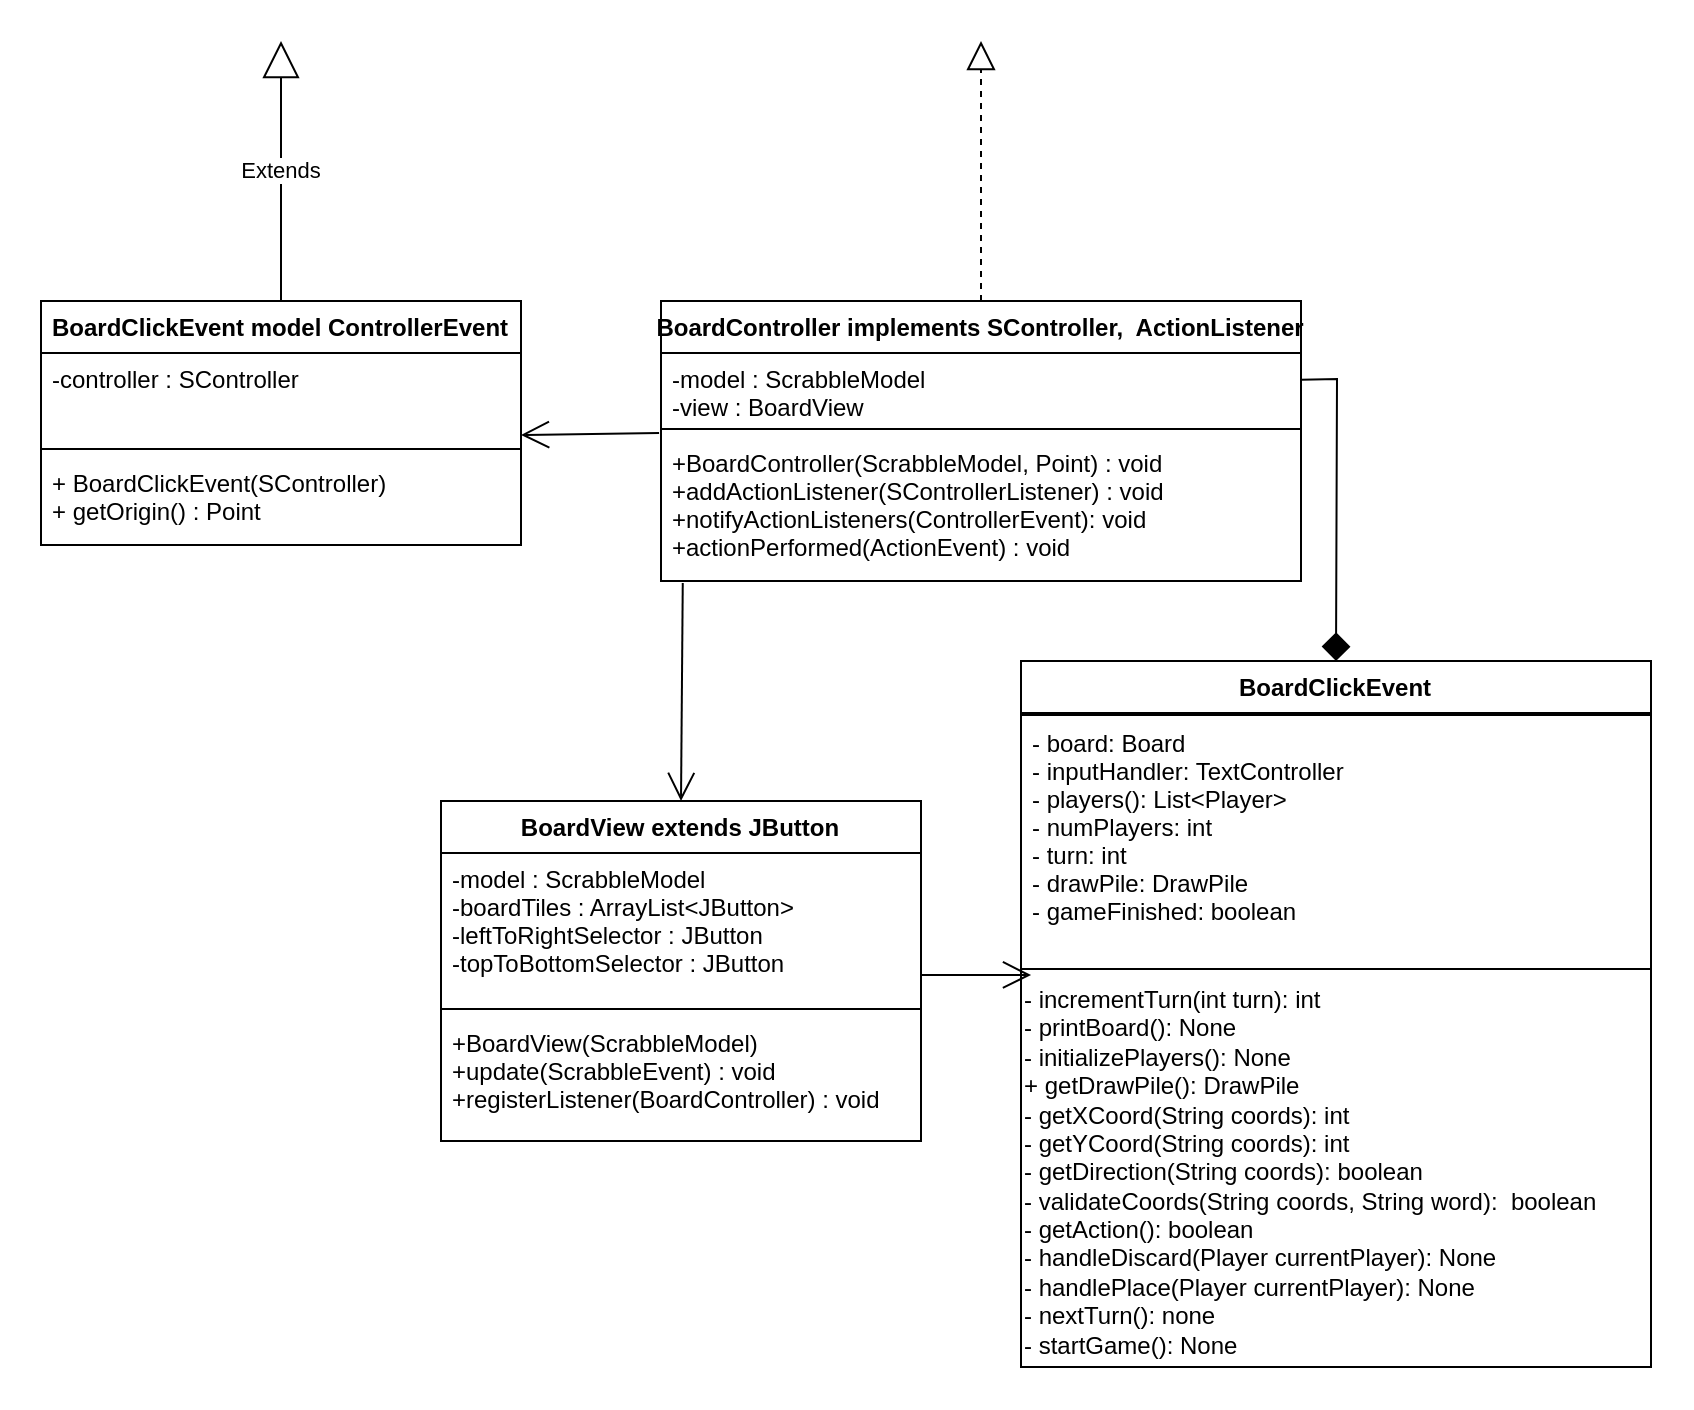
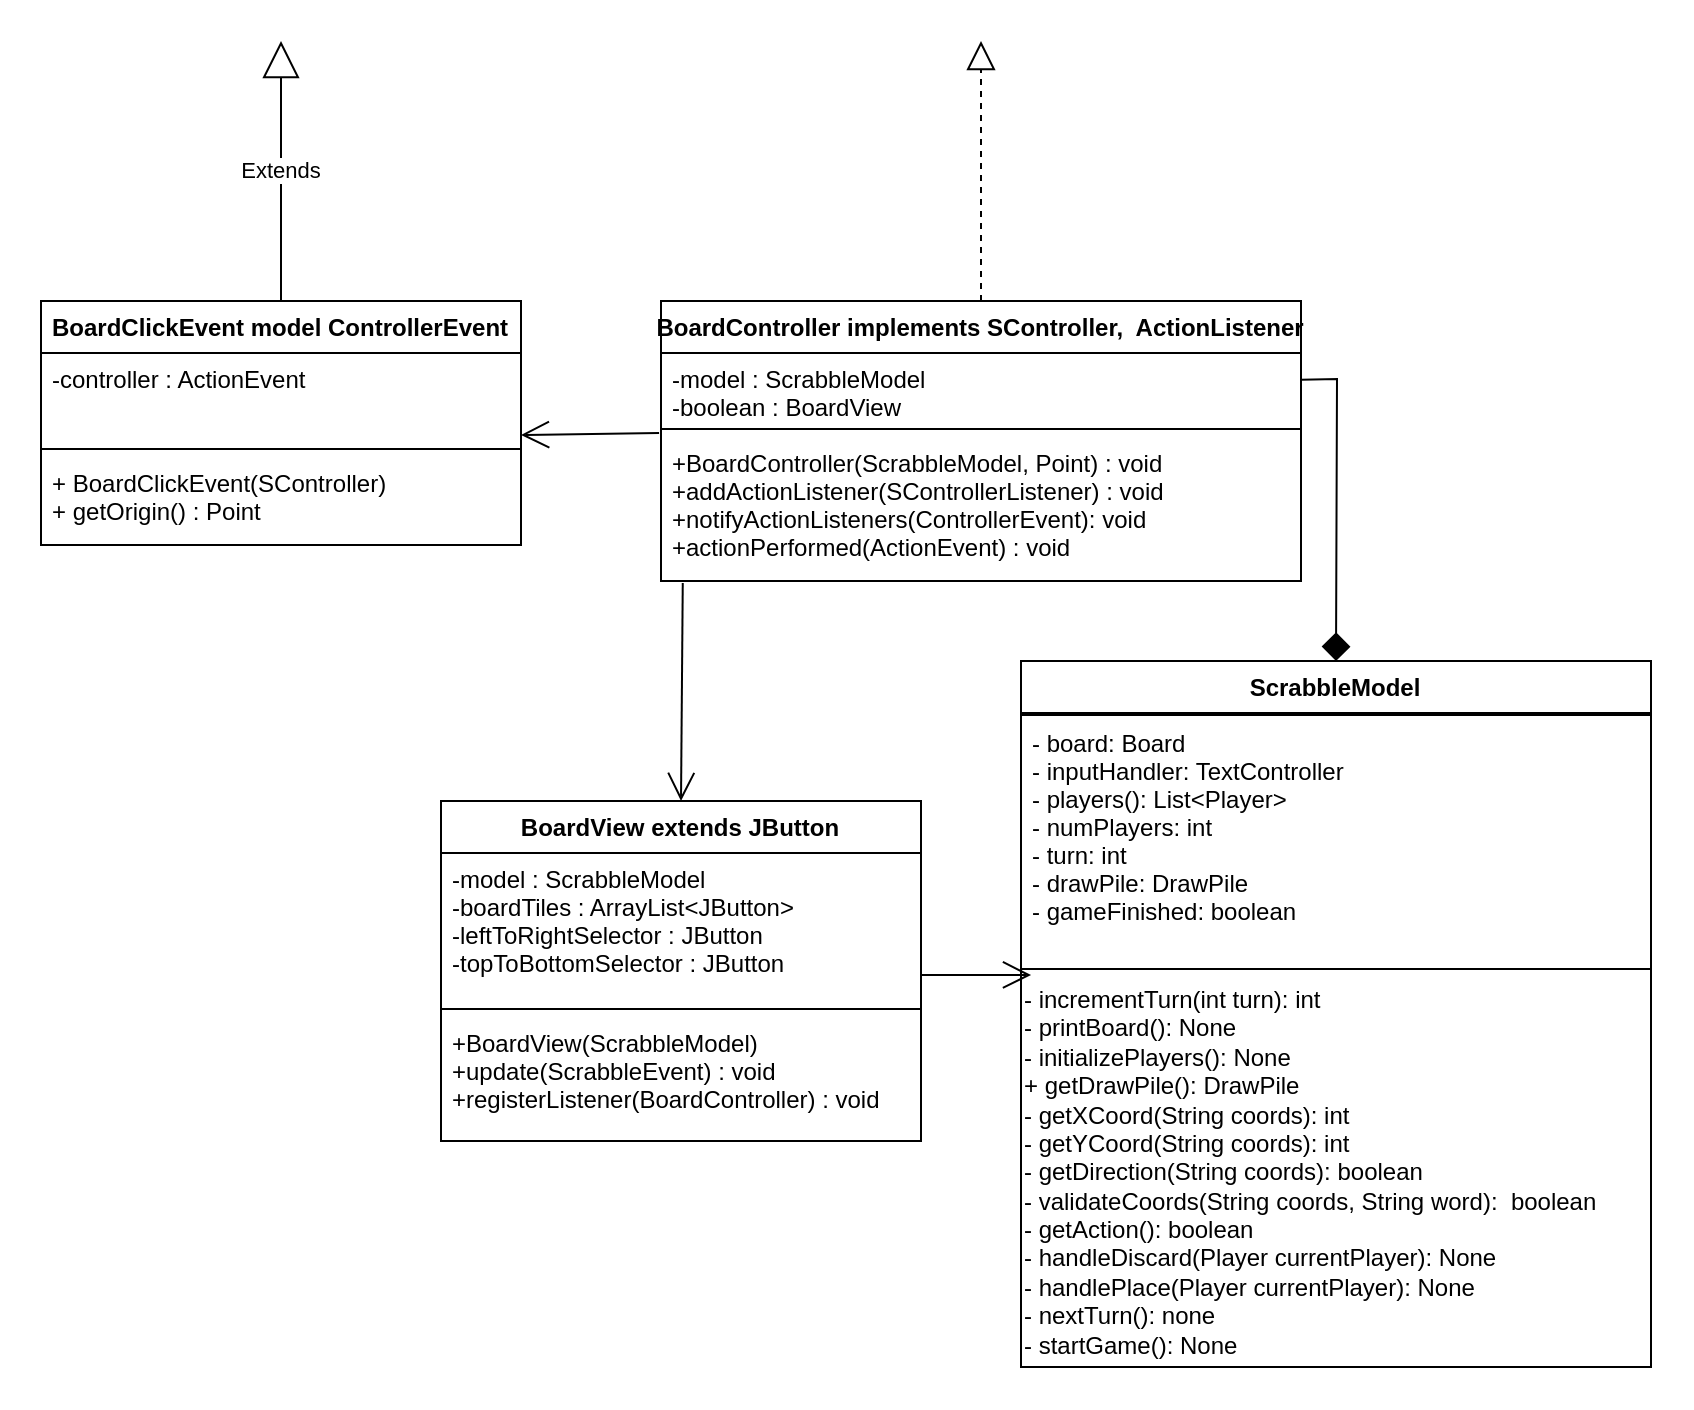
- <mxCell id="20" value="-controller : SController &#10;" style="text;strokeColor=none;fillColor=none;align=left;verticalAlign=top;spacingLeft=4;spacingRight=4;overflow=hidden;rotatable=0;points=[[0,0.5],[1,0.5]];portConstraint=eastwest;" vertex="1" parent="19"><mxGeometry y="26" width="240" height="44" as="geometry" /></mxCell>
+ <mxCell id="20" value="-controller : ActionEvent &#10;" style="text;strokeColor=none;fillColor=none;align=left;verticalAlign=top;spacingLeft=4;spacingRight=4;overflow=hidden;rotatable=0;points=[[0,0.5],[1,0.5]];portConstraint=eastwest;" vertex="1" parent="19"><mxGeometry y="26" width="240" height="44" as="geometry" /></mxCell>
- <mxCell id="3" value="-model : ScrabbleModel&#10;-view : BoardView" style="text;strokeColor=none;fillColor=none;align=left;verticalAlign=top;spacingLeft=4;spacingRight=4;overflow=hidden;rotatable=0;points=[[0,0.5],[1,0.5]];portConstraint=eastwest;" parent="2" vertex="1"><mxGeometry y="26" width="320" height="34" as="geometry" /></mxCell>
+ <mxCell id="3" value="-model : ScrabbleModel&#10;-boolean : BoardView" style="text;strokeColor=none;fillColor=none;align=left;verticalAlign=top;spacingLeft=4;spacingRight=4;overflow=hidden;rotatable=0;points=[[0,0.5],[1,0.5]];portConstraint=eastwest;" parent="2" vertex="1"><mxGeometry y="26" width="320" height="34" as="geometry" /></mxCell>
- <mxCell id="12" value="BoardClickEvent" style="swimlane;fontStyle=1;align=center;verticalAlign=top;childLayout=stackLayout;horizontal=1;startSize=26;horizontalStack=0;resizeParent=1;resizeParentMax=0;resizeLast=0;collapsible=1;marginBottom=0;" parent="1" vertex="1"><mxGeometry x="510" y="330" width="315" height="353" as="geometry" /></mxCell>
+ <mxCell id="12" value="ScrabbleModel" style="swimlane;fontStyle=1;align=center;verticalAlign=top;childLayout=stackLayout;horizontal=1;startSize=26;horizontalStack=0;resizeParent=1;resizeParentMax=0;resizeLast=0;collapsible=1;marginBottom=0;" parent="1" vertex="1"><mxGeometry x="510" y="330" width="315" height="353" as="geometry" /></mxCell>
